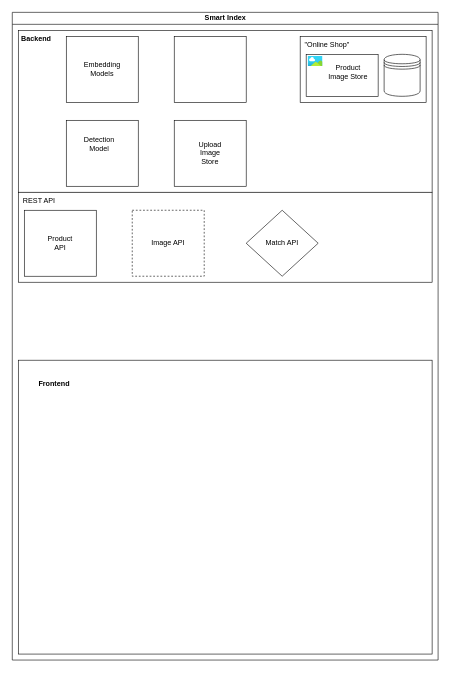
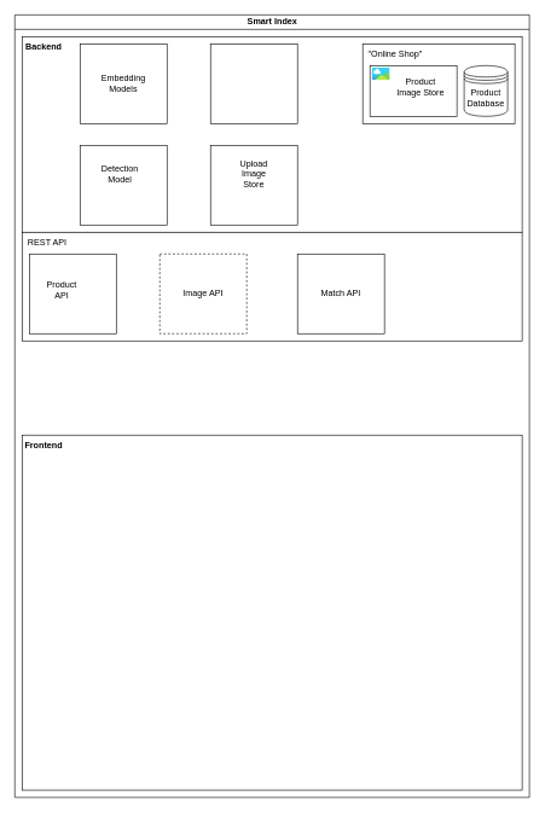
+ <mxCell id="8" value="Product Database" style="text;html=1;strokeColor=none;fillColor=none;align=center;verticalAlign=middle;whiteSpace=wrap;rounded=0;" vertex="1" parent="2"><mxGeometry x="620" y="100" width="60" height="30" as="geometry" /></mxCell>
- <mxCell id="18" value="Upload Image Store" style="text;html=1;strokeColor=none;fillColor=none;align=center;verticalAlign=middle;whiteSpace=wrap;rounded=0;" vertex="1" parent="2"><mxGeometry x="300" y="220" width="60" height="30" as="geometry" /></mxCell>
+ <mxCell id="18" value="Upload Image Store" style="text;html=1;strokeColor=none;fillColor=none;align=center;verticalAlign=middle;whiteSpace=wrap;rounded=0;" vertex="1" parent="2"><mxGeometry x="300" y="205" width="60" height="30" as="geometry" /></mxCell>
- <mxCell id="21" value="Product API" style="text;html=1;strokeColor=none;fillColor=none;align=center;verticalAlign=middle;whiteSpace=wrap;rounded=0;" vertex="1" parent="2"><mxGeometry x="50" y="370" width="60" height="30" as="geometry" /></mxCell>
+ <mxCell id="21" value="Product API" style="text;html=1;strokeColor=none;fillColor=none;align=center;verticalAlign=middle;whiteSpace=wrap;rounded=0;" vertex="1" parent="2"><mxGeometry x="35" y="365" width="60" height="30" as="geometry" /></mxCell>
- <mxCell id="23" value="Match API" style="rhombus;whiteSpace=wrap;html=1;" vertex="1" parent="2"><mxGeometry x="390" y="330" width="120" height="110" as="geometry" /></mxCell>
+ <mxCell id="23" value="Match API" style="rounded=0;whiteSpace=wrap;html=1;" vertex="1" parent="2"><mxGeometry x="390" y="330" width="120" height="110" as="geometry" /></mxCell>
- <mxCell id="26" value="&lt;b&gt;Frontend&lt;/b&gt;" style="text;html=1;strokeColor=none;fillColor=none;align=center;verticalAlign=middle;whiteSpace=wrap;rounded=0;" vertex="1" parent="2"><mxGeometry x="40" y="605" width="60" height="30" as="geometry" /></mxCell>
+ <mxCell id="26" value="&lt;b&gt;Frontend&lt;/b&gt;" style="text;html=1;strokeColor=none;fillColor=none;align=center;verticalAlign=middle;whiteSpace=wrap;rounded=0;" vertex="1" parent="2"><mxGeometry x="10" y="580" width="60" height="30" as="geometry" /></mxCell>
